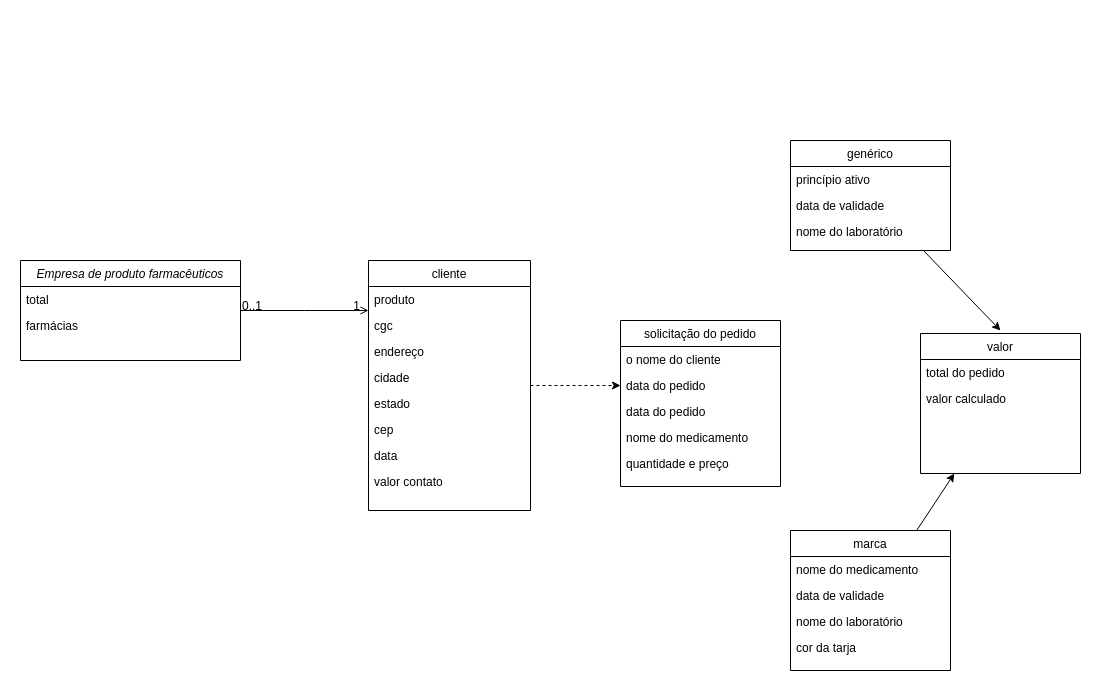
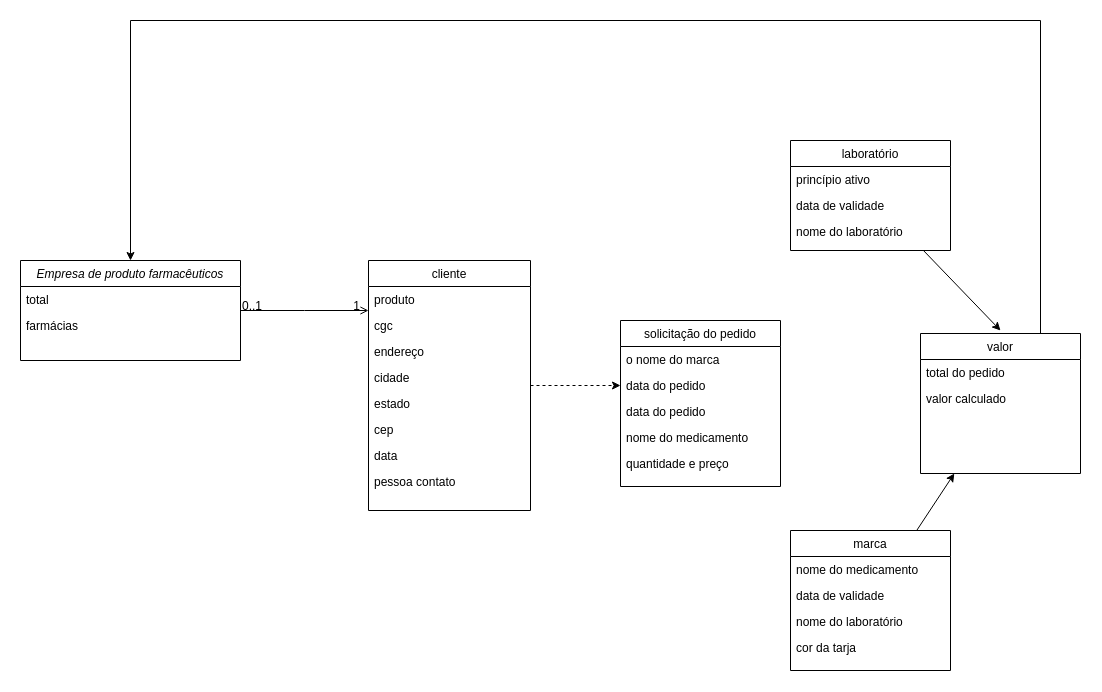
+ <mxCell id="26" style="edgeStyle=elbowEdgeStyle;rounded=0;orthogonalLoop=1;jettySize=auto;html=1;exitX=0.75;exitY=0;exitDx=0;exitDy=0;entryX=0.5;entryY=0;entryDx=0;entryDy=0;startSize=26;" edge="1" parent="1" source="27" target="3"><mxGeometry relative="1" as="geometry"><Array as="points"><mxPoint x="650" y="20" /></Array></mxGeometry></mxCell>
- <mxCell id="31" value="genérico  " style="swimlane;fontStyle=0;align=center;verticalAlign=top;childLayout=stackLayout;horizontal=1;startSize=26;horizontalStack=0;resizeParent=1;resizeLast=0;collapsible=1;marginBottom=0;rounded=0;shadow=0;strokeWidth=1;" vertex="1" parent="1"><mxGeometry x="790" y="140" width="160" height="110" as="geometry"><mxRectangle x="550" y="140" width="160" height="26" as="alternateBounds" /></mxGeometry></mxCell>
+ <mxCell id="31" value="laboratório  " style="swimlane;fontStyle=0;align=center;verticalAlign=top;childLayout=stackLayout;horizontal=1;startSize=26;horizontalStack=0;resizeParent=1;resizeLast=0;collapsible=1;marginBottom=0;rounded=0;shadow=0;strokeWidth=1;" vertex="1" parent="1"><mxGeometry x="790" y="140" width="160" height="110" as="geometry"><mxRectangle x="550" y="140" width="160" height="26" as="alternateBounds" /></mxGeometry></mxCell>
- <mxCell id="19" value="o nome do cliente" style="text;align=left;verticalAlign=top;spacingLeft=4;spacingRight=4;overflow=hidden;rotatable=0;points=[[0,0.5],[1,0.5]];portConstraint=eastwest;" vertex="1" parent="18"><mxGeometry y="26" width="160" height="26" as="geometry" /></mxCell>
+ <mxCell id="19" value="o nome do marca" style="text;align=left;verticalAlign=top;spacingLeft=4;spacingRight=4;overflow=hidden;rotatable=0;points=[[0,0.5],[1,0.5]];portConstraint=eastwest;" vertex="1" parent="18"><mxGeometry y="26" width="160" height="26" as="geometry" /></mxCell>
- <mxCell id="17" value="valor contato" style="text;align=left;verticalAlign=top;spacingLeft=4;spacingRight=4;overflow=hidden;rotatable=0;points=[[0,0.5],[1,0.5]];portConstraint=eastwest;rounded=0;shadow=0;html=0;" vertex="1" parent="9"><mxGeometry y="208" width="162" height="26" as="geometry" /></mxCell>
+ <mxCell id="17" value="pessoa contato" style="text;align=left;verticalAlign=top;spacingLeft=4;spacingRight=4;overflow=hidden;rotatable=0;points=[[0,0.5],[1,0.5]];portConstraint=eastwest;rounded=0;shadow=0;html=0;" vertex="1" parent="9"><mxGeometry y="208" width="162" height="26" as="geometry" /></mxCell>
